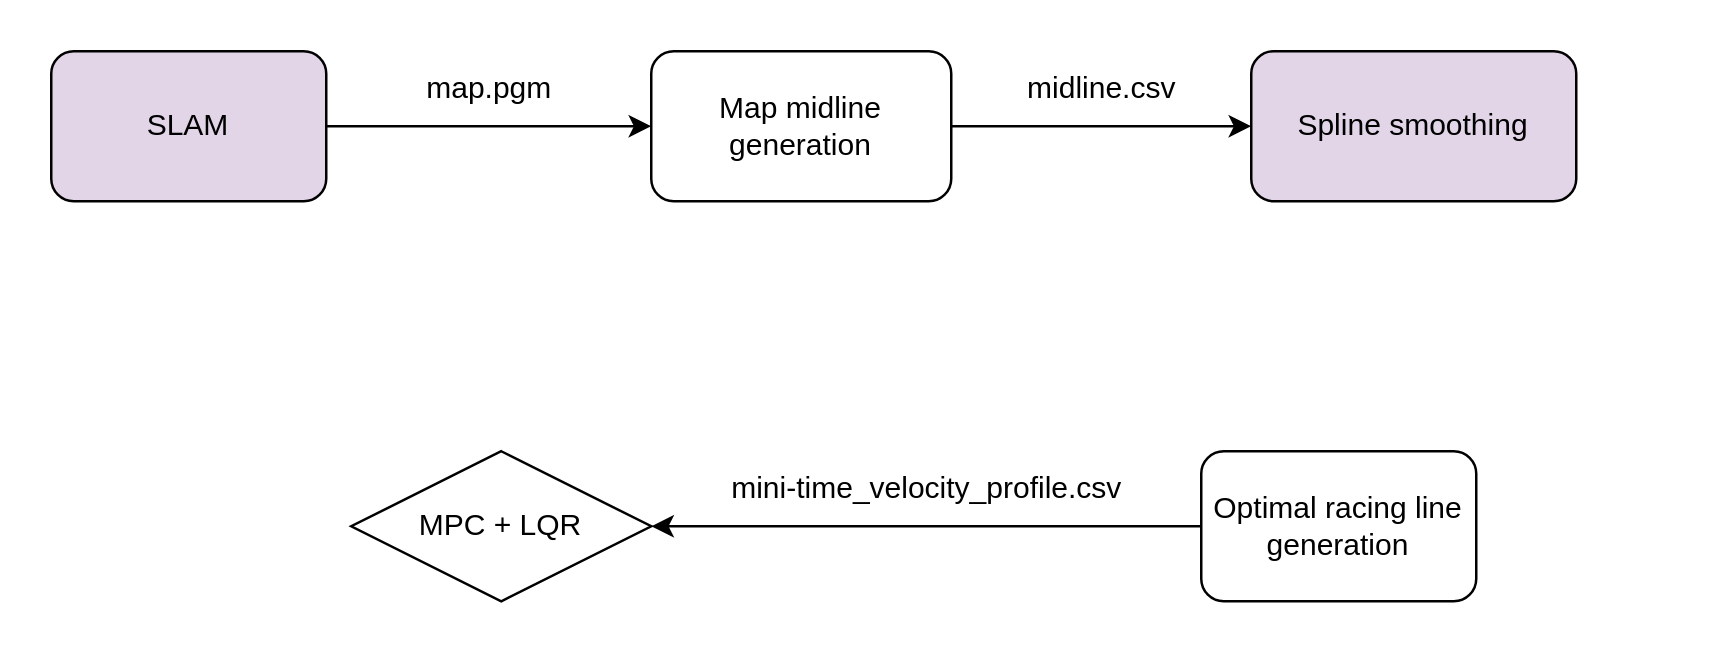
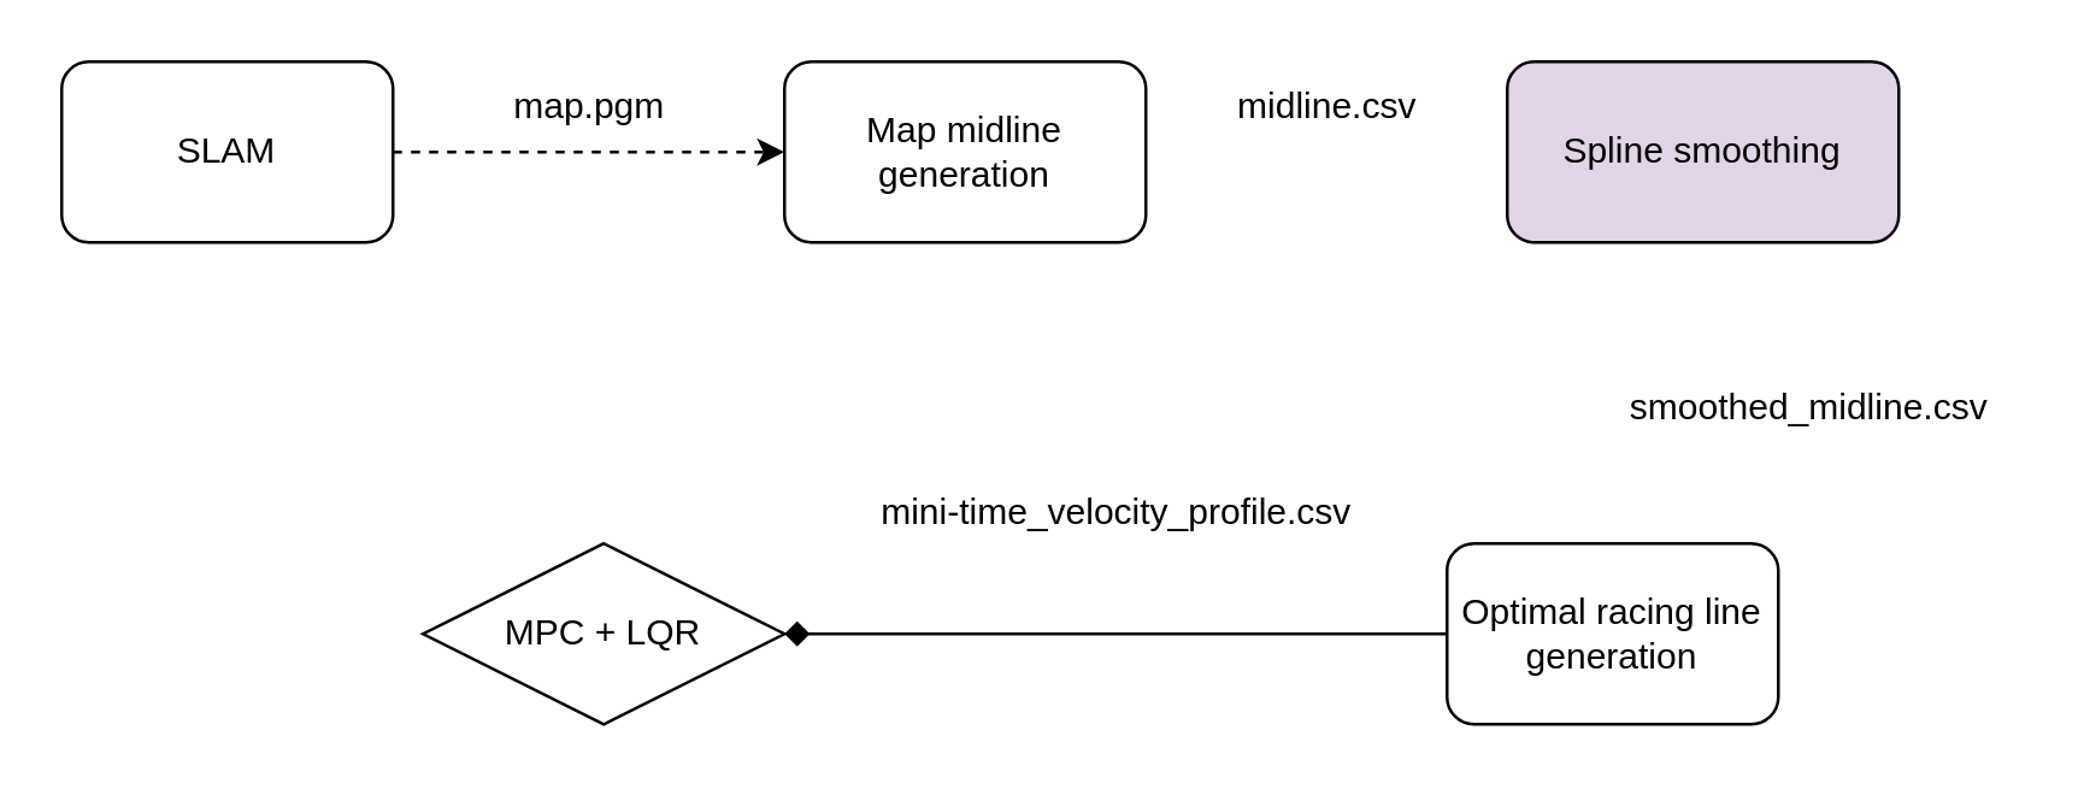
- <mxCell id="3" value="SLAM" style="rounded=1;whiteSpace=wrap;html=1;fillColor=#e1d5e7;" vertex="1" parent="1"><mxGeometry x="20" y="20" width="110" height="60" as="geometry" /></mxCell>
+ <mxCell id="3" value="SLAM" style="rounded=1;whiteSpace=wrap;html=1;" vertex="1" parent="1"><mxGeometry x="20" y="20" width="110" height="60" as="geometry" /></mxCell>
- <mxCell id="2" style="edgeStyle=orthogonalEdgeStyle;rounded=0;orthogonalLoop=1;jettySize=auto;html=1;entryX=0;entryY=0.5;entryDx=0;entryDy=0;" edge="1" parent="1" source="3" target="5"><mxGeometry relative="1" as="geometry" /></mxCell>
+ <mxCell id="2" style="edgeStyle=orthogonalEdgeStyle;rounded=0;orthogonalLoop=1;jettySize=auto;html=1;entryX=0;entryY=0.5;entryDx=0;entryDy=0;dashed=1;" edge="1" parent="1" source="3" target="5"><mxGeometry relative="1" as="geometry" /></mxCell>
- <mxCell id="4" style="edgeStyle=orthogonalEdgeStyle;rounded=0;orthogonalLoop=1;jettySize=auto;html=1;entryX=0;entryY=0.5;entryDx=0;entryDy=0;" edge="1" parent="1" source="5" target="6"><mxGeometry relative="1" as="geometry" /></mxCell>
+ <mxCell id="12" value="&lt;div&gt;smoothed_midline.csv&lt;/div&gt;" style="text;html=1;align=center;verticalAlign=middle;resizable=0;points=[];autosize=1;strokeColor=none;fillColor=none;" vertex="1" parent="1"><mxGeometry x="530" y="120" width="140" height="30" as="geometry" /></mxCell>
- <mxCell id="13" value="&lt;div&gt;mini-time_velocity_profile.csv&lt;/div&gt;" style="text;html=1;align=center;verticalAlign=middle;resizable=0;points=[];autosize=1;strokeColor=none;fillColor=none;" vertex="1" parent="1"><mxGeometry x="280" y="180" width="180" height="30" as="geometry" /></mxCell>
+ <mxCell id="13" value="&lt;div&gt;mini-time_velocity_profile.csv&lt;/div&gt;" style="text;html=1;align=center;verticalAlign=middle;resizable=0;points=[];autosize=1;strokeColor=none;fillColor=none;" vertex="1" parent="1"><mxGeometry x="280" y="155" width="180" height="30" as="geometry" /></mxCell>
- <mxCell id="7" style="edgeStyle=orthogonalEdgeStyle;rounded=0;orthogonalLoop=1;jettySize=auto;html=1;entryX=1;entryY=0.5;entryDx=0;entryDy=0;" edge="1" parent="1" source="8" target="9"><mxGeometry relative="1" as="geometry" /></mxCell>
+ <mxCell id="7" style="edgeStyle=orthogonalEdgeStyle;rounded=0;orthogonalLoop=1;jettySize=auto;html=1;entryX=1;entryY=0.5;entryDx=0;entryDy=0;endArrow=diamond;" edge="1" parent="1" source="8" target="9"><mxGeometry relative="1" as="geometry" /></mxCell>
